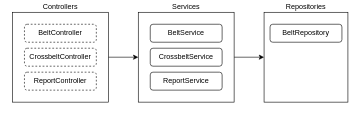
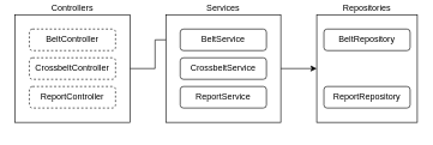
- <mxCell id="2" value="" style="edgeStyle=orthogonalEdgeStyle;rounded=0;orthogonalLoop=1;jettySize=auto;html=1;" parent="1" source="3" target="5" edge="1"><mxGeometry relative="1" as="geometry" /></mxCell>
+ <mxCell id="2" value="" style="edgeStyle=orthogonalEdgeStyle;rounded=0;orthogonalLoop=1;jettySize=auto;html=1;" parent="1" source="3" target="11" edge="1"><mxGeometry relative="1" as="geometry" /></mxCell>
+ <mxCell id="17" value="ReportRepository" style="rounded=1;whiteSpace=wrap;html=1;" vertex="1" parent="15"><mxGeometry y="80" width="120.0" height="30" as="geometry" /></mxCell>
